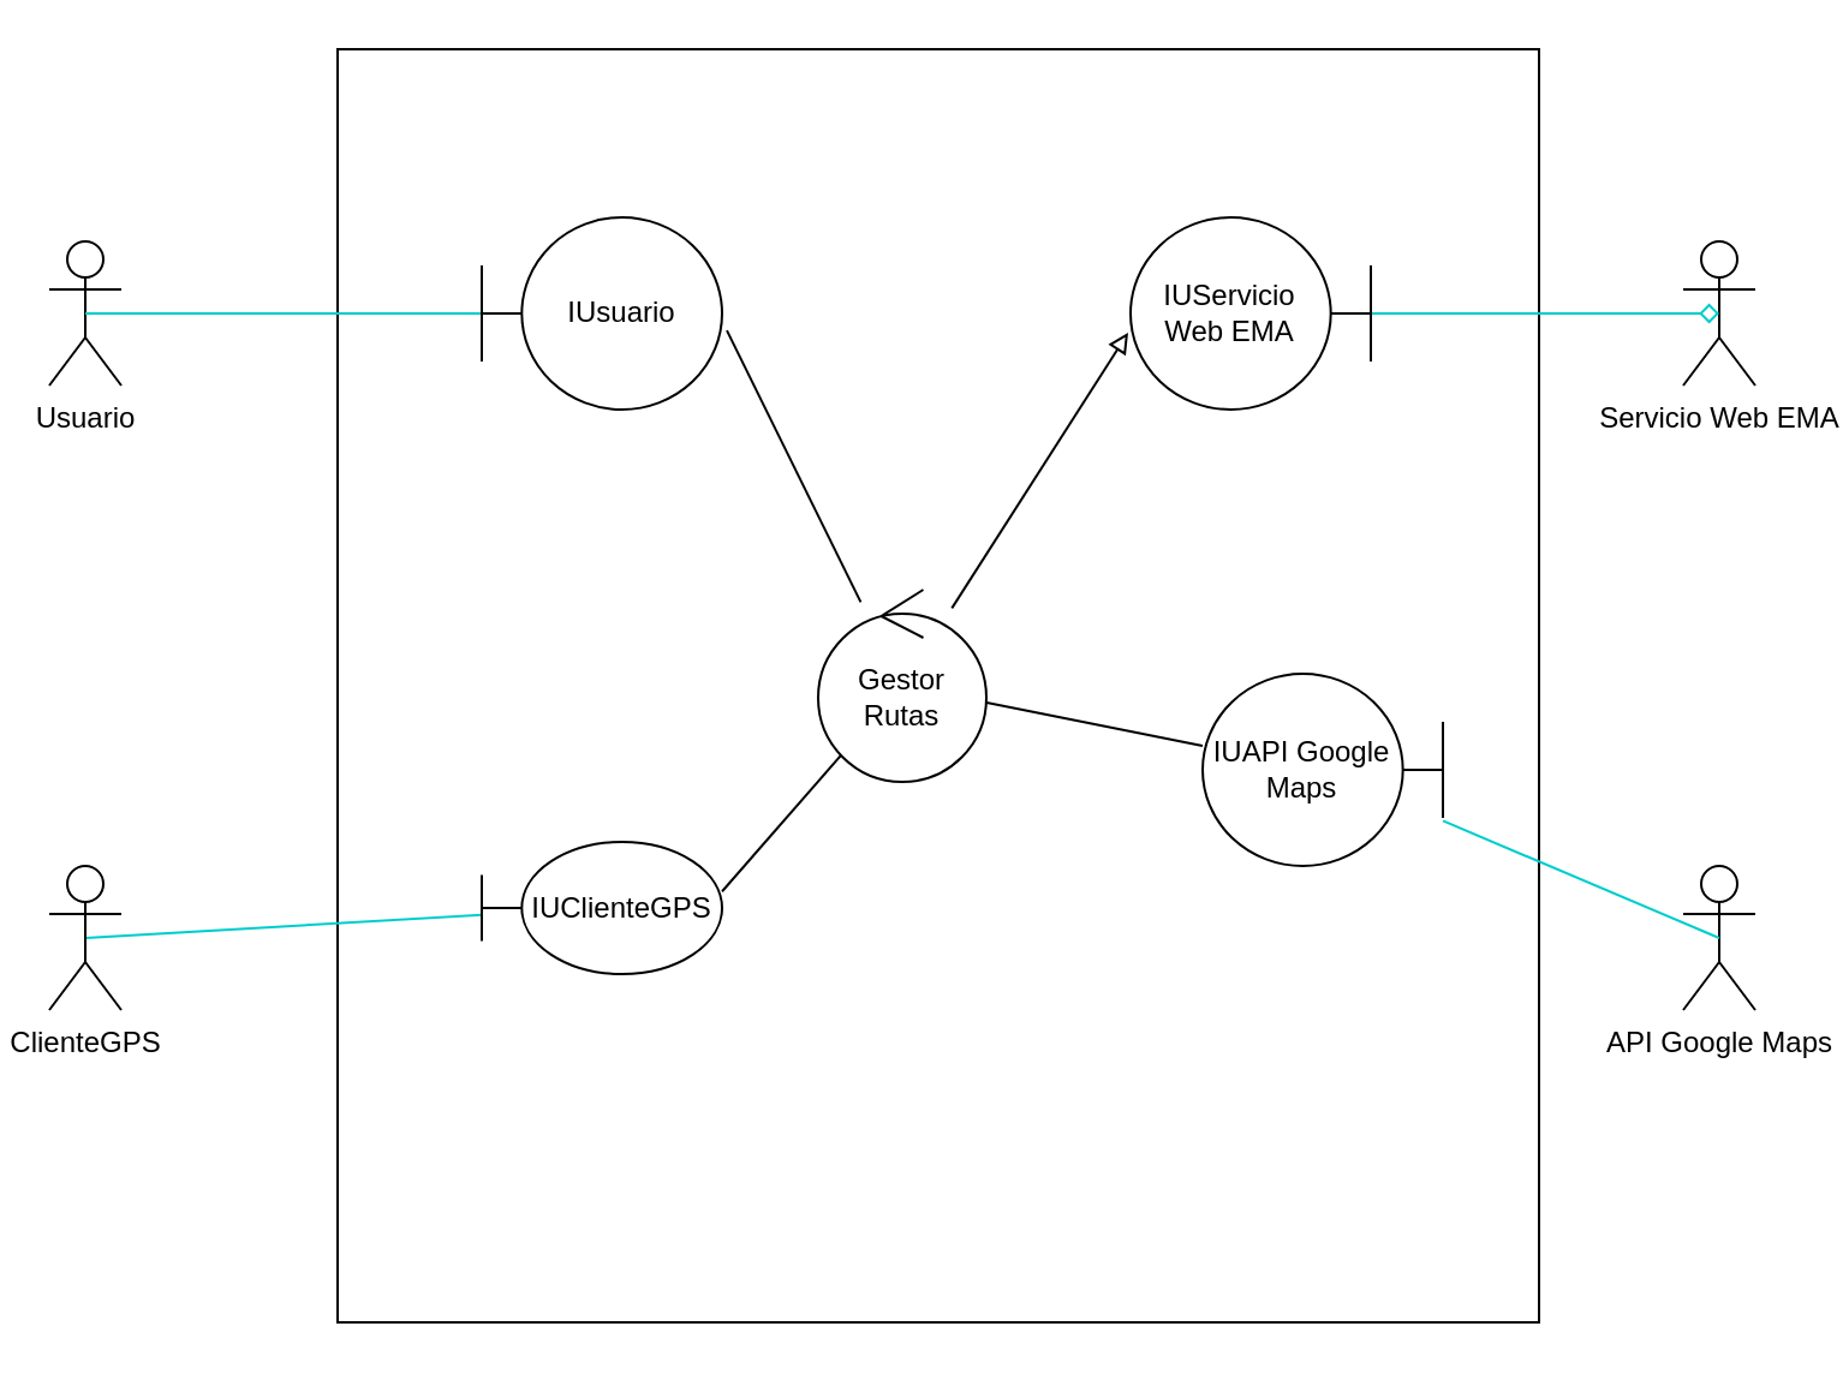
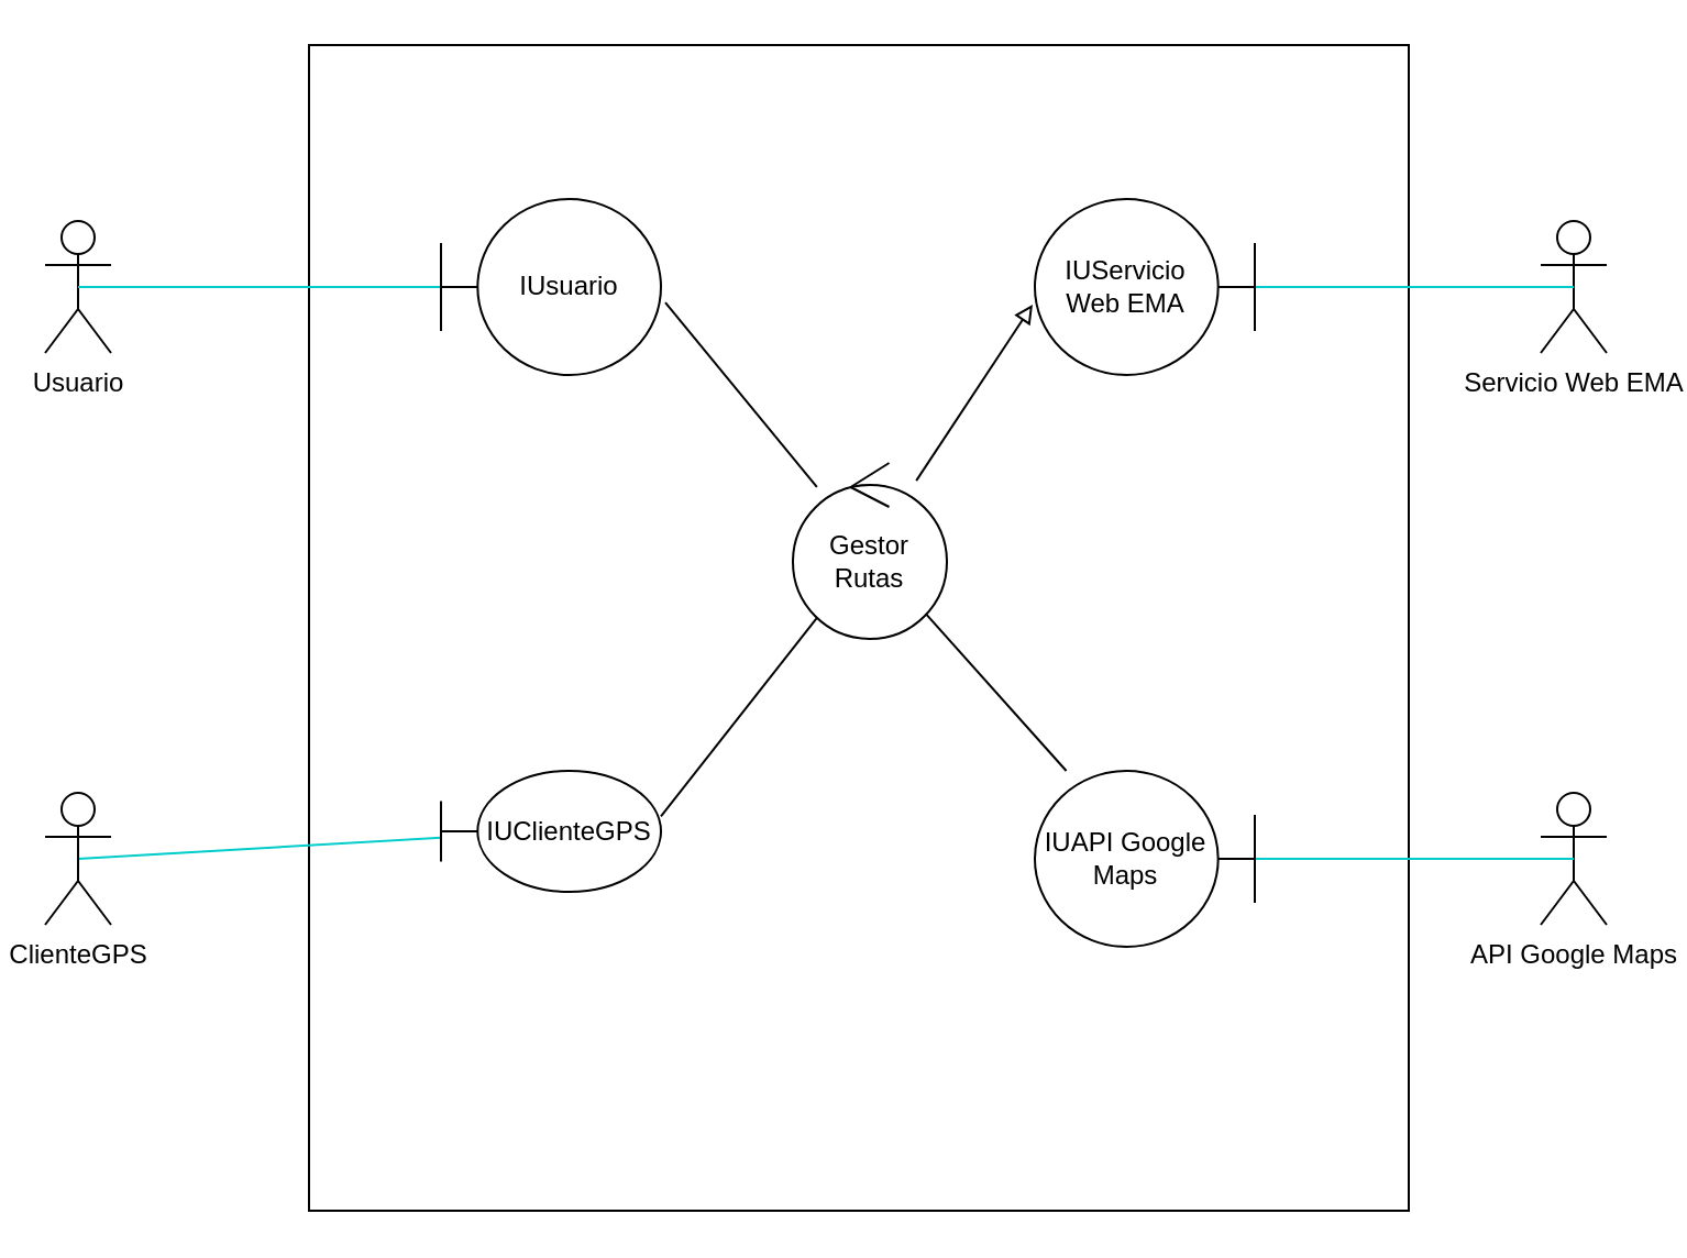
- <mxCell id="16" style="rounded=0;orthogonalLoop=1;jettySize=auto;html=1;endArrow=diamond;endFill=0;strokeColor=#00CCCC;entryX=0.5;entryY=0.5;entryDx=0;entryDy=0;entryPerimeter=0;" parent="1" source="17" edge="1" target="14"><mxGeometry relative="1" as="geometry"><mxPoint x="110" y="330" as="targetPoint" /></mxGeometry></mxCell>
+ <mxCell id="16" style="rounded=0;orthogonalLoop=1;jettySize=auto;html=1;endArrow=none;endFill=0;strokeColor=#00CCCC;entryX=0.5;entryY=0.5;entryDx=0;entryDy=0;entryPerimeter=0;" parent="1" source="17" edge="1" target="14"><mxGeometry relative="1" as="geometry"><mxPoint x="110" y="330" as="targetPoint" /></mxGeometry></mxCell>
- <mxCell id="10" value="Gestor Rutas" style="ellipse;shape=umlControl;whiteSpace=wrap;html=1;" parent="1" vertex="1"><mxGeometry x="340" y="245" width="70" height="80" as="geometry" /></mxCell>
+ <mxCell id="10" value="Gestor Rutas" style="ellipse;shape=umlControl;whiteSpace=wrap;html=1;" parent="1" vertex="1"><mxGeometry x="360" y="210" width="70" height="80" as="geometry" /></mxCell>
- <mxCell id="19" value="IUAPI Google Maps" style="shape=umlBoundary;whiteSpace=wrap;html=1;direction=west;" parent="1" vertex="1"><mxGeometry x="500" y="280" width="100" height="80" as="geometry" /></mxCell>
+ <mxCell id="19" value="IUAPI Google Maps" style="shape=umlBoundary;whiteSpace=wrap;html=1;direction=west;" parent="1" vertex="1"><mxGeometry x="470" y="350" width="100" height="80" as="geometry" /></mxCell>
